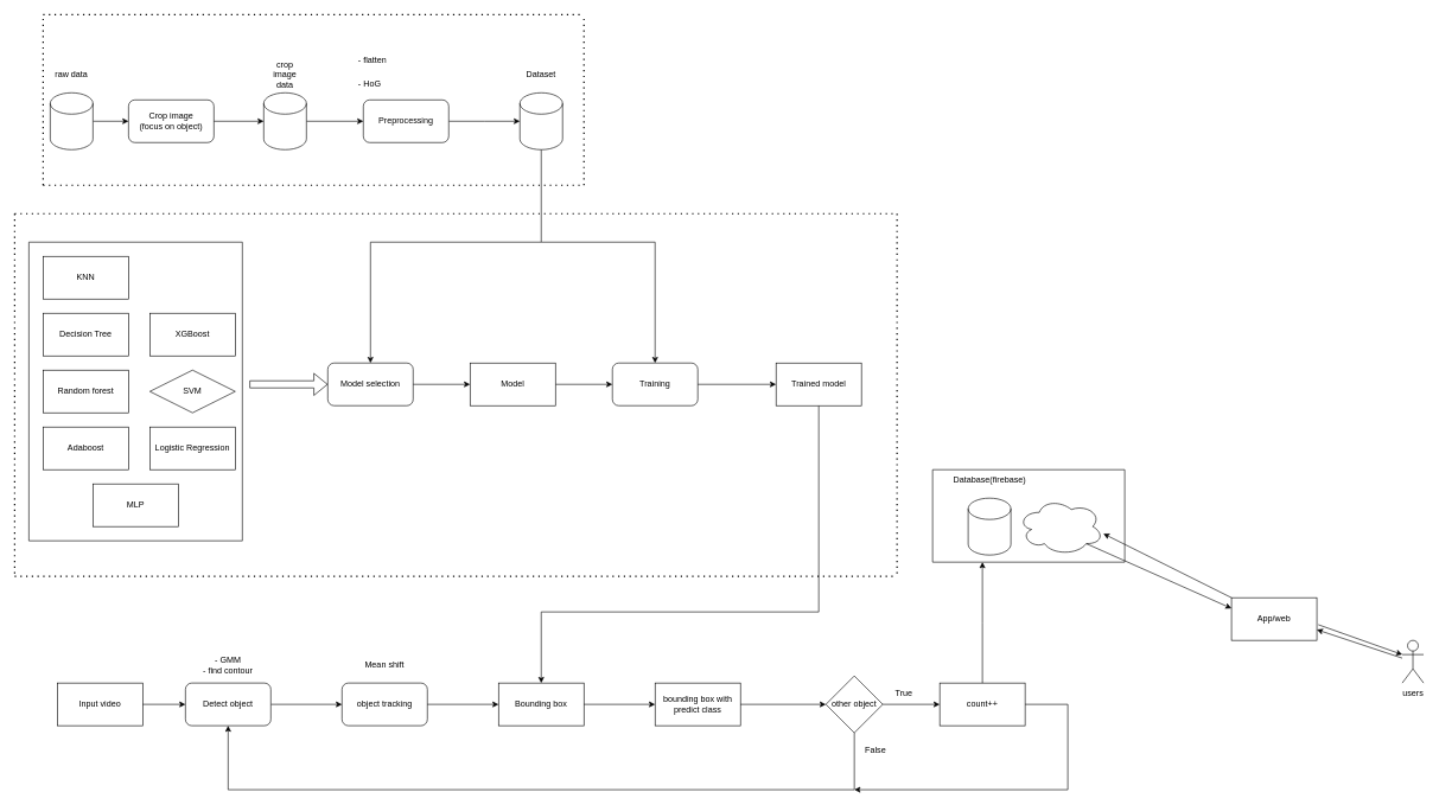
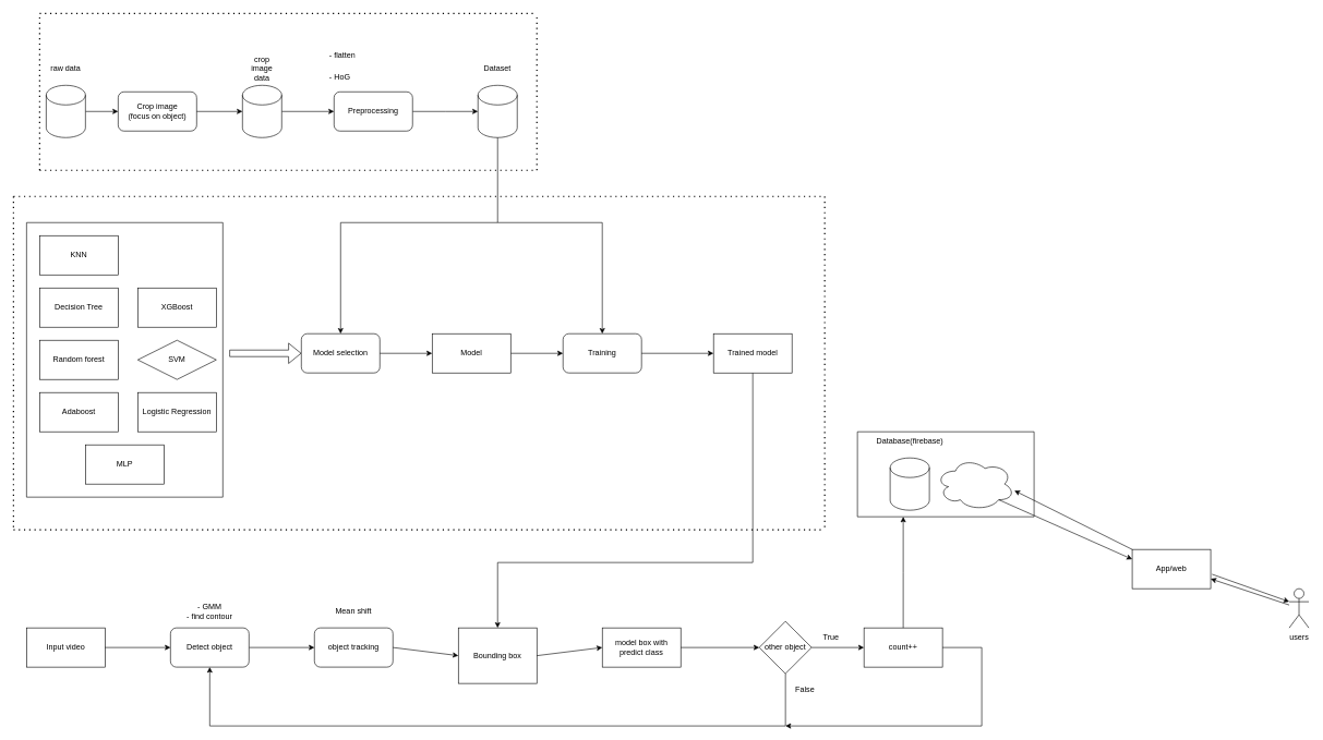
- <mxCell id="42" value="Input video" style="rounded=0;whiteSpace=wrap;html=1;" vertex="1" parent="1"><mxGeometry x="80" y="960" width="120" height="60" as="geometry" /></mxCell>
+ <mxCell id="42" value="Input video" style="rounded=0;whiteSpace=wrap;html=1;" vertex="1" parent="1"><mxGeometry x="40" y="960" width="120" height="60" as="geometry" /></mxCell>
- <mxCell id="53" value="Bounding box" style="rounded=0;whiteSpace=wrap;html=1;" vertex="1" parent="1"><mxGeometry x="700" y="960" width="120" height="60" as="geometry" /></mxCell>
+ <mxCell id="53" value="Bounding box" style="rounded=0;whiteSpace=wrap;html=1;" vertex="1" parent="1"><mxGeometry x="700" y="960" width="120" height="85" as="geometry" /></mxCell>
- <mxCell id="55" value="bounding box with predict class" style="rounded=0;whiteSpace=wrap;html=1;" vertex="1" parent="1"><mxGeometry x="920" y="960" width="120" height="60" as="geometry" /></mxCell>
+ <mxCell id="55" value="model box with predict class" style="rounded=0;whiteSpace=wrap;html=1;" vertex="1" parent="1"><mxGeometry x="920" y="960" width="120" height="60" as="geometry" /></mxCell>
